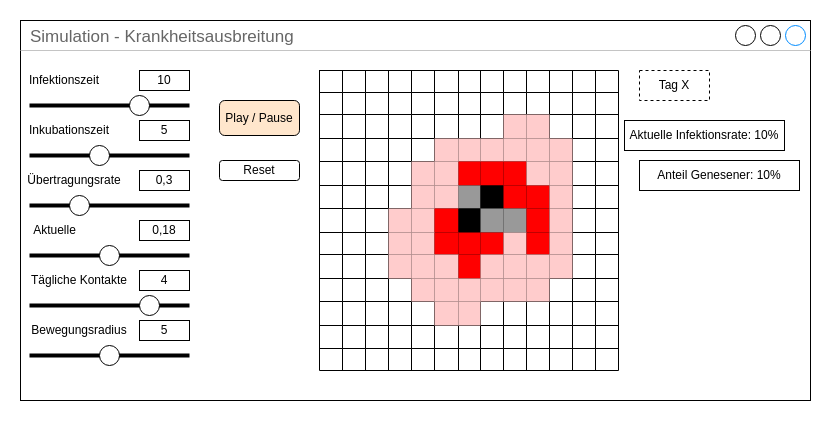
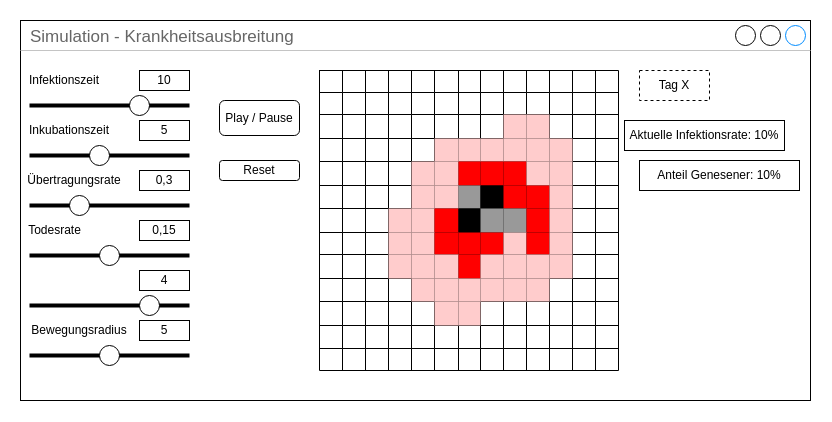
- <mxCell id="201" value="Play / Pause" style="rounded=1;whiteSpace=wrap;html=1;fillColor=#ffe6cc;" vertex="1" parent="1"><mxGeometry x="219" y="100" width="80" height="35" as="geometry" /></mxCell>
+ <mxCell id="201" value="Play / Pause" style="rounded=1;whiteSpace=wrap;html=1;" vertex="1" parent="1"><mxGeometry x="219" y="100" width="80" height="35" as="geometry" /></mxCell>
- <mxCell id="218" value="Aktuelle" style="text;html=1;strokeColor=none;fillColor=none;align=center;verticalAlign=middle;whiteSpace=wrap;rounded=0;" vertex="1" parent="1"><mxGeometry x="29" y="220" width="51" height="20" as="geometry" /></mxCell>
+ <mxCell id="218" value="Todesrate" style="text;html=1;strokeColor=none;fillColor=none;align=center;verticalAlign=middle;whiteSpace=wrap;rounded=0;" vertex="1" parent="1"><mxGeometry x="29" y="220" width="51" height="20" as="geometry" /></mxCell>
- <mxCell id="220" value="0,18" style="text;html=1;strokeColor=none;fillColor=none;align=center;verticalAlign=middle;whiteSpace=wrap;rounded=0;" vertex="1" parent="1"><mxGeometry x="144" y="220" width="40" height="20" as="geometry" /></mxCell>
+ <mxCell id="220" value="0,15" style="text;html=1;strokeColor=none;fillColor=none;align=center;verticalAlign=middle;whiteSpace=wrap;rounded=0;" vertex="1" parent="1"><mxGeometry x="144" y="220" width="40" height="20" as="geometry" /></mxCell>
- <mxCell id="205" value="Tägliche Kontakte" style="text;html=1;strokeColor=none;fillColor=none;align=center;verticalAlign=middle;whiteSpace=wrap;rounded=0;" vertex="1" parent="1"><mxGeometry x="29" y="270" width="100" height="20" as="geometry" /></mxCell>
